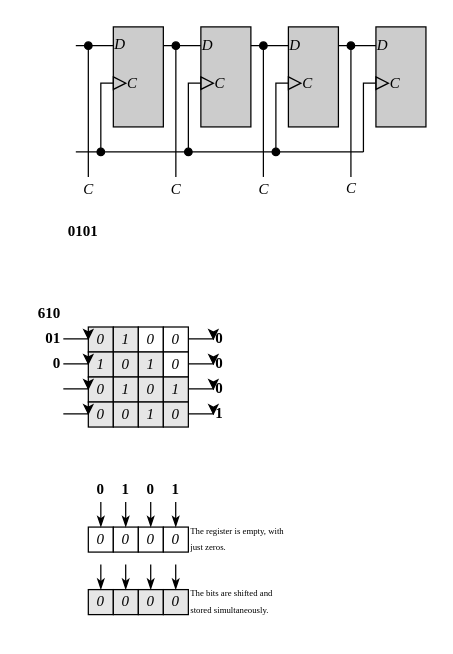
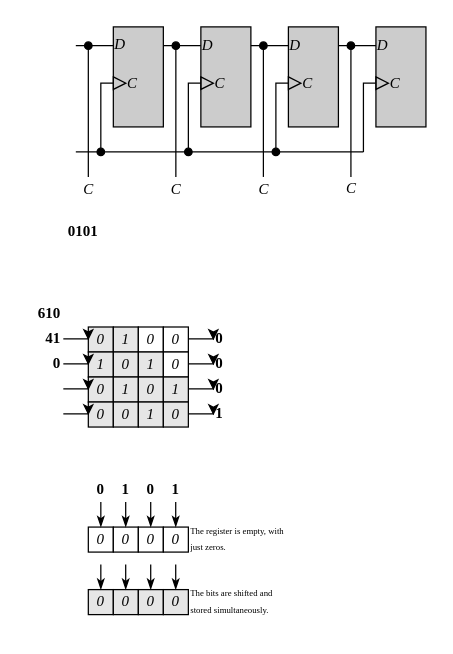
- <mxCell id="57" value="&lt;h1 style=&quot;margin-top: 0px; font-size: 12px;&quot;&gt;01&lt;/h1&gt;" style="text;html=1;whiteSpace=wrap;overflow=hidden;rounded=0;fontColor=#000000;fontStyle=0;fontFamily=Times New Roman;fontSize=12;verticalAlign=middle;align=right;" vertex="1" parent="1"><mxGeometry x="20" y="260" width="30" height="20" as="geometry" /></mxCell>
+ <mxCell id="57" value="&lt;h1 style=&quot;margin-top: 0px; font-size: 12px;&quot;&gt;41&lt;/h1&gt;" style="text;html=1;whiteSpace=wrap;overflow=hidden;rounded=0;fontColor=#000000;fontStyle=0;fontFamily=Times New Roman;fontSize=12;verticalAlign=middle;align=right;" vertex="1" parent="1"><mxGeometry x="20" y="260" width="30" height="20" as="geometry" /></mxCell>
